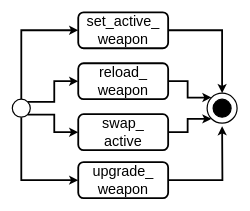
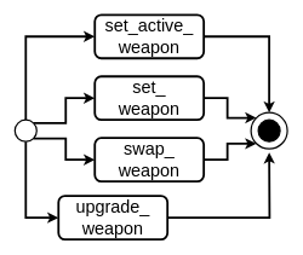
- <mxCell id="10" value="&lt;div&gt;&lt;font size=&quot;3&quot;&gt;&lt;font style=&quot;font-size: 24px&quot;&gt;reload_&lt;/font&gt;&lt;/font&gt;&lt;/div&gt;&lt;div&gt;&lt;font size=&quot;3&quot;&gt;&lt;font style=&quot;font-size: 24px&quot;&gt;weapon&lt;br&gt;&lt;/font&gt;&lt;/font&gt;&lt;/div&gt;" style="rounded=1;whiteSpace=wrap;html=1;fillColor=#FFFFFF;strokeWidth=3;" vertex="1" parent="1"><mxGeometry x="130" y="105" width="150" height="60" as="geometry" /></mxCell>
+ <mxCell id="10" value="&lt;div&gt;&lt;font size=&quot;3&quot;&gt;&lt;font style=&quot;font-size: 24px&quot;&gt;set_&lt;/font&gt;&lt;/font&gt;&lt;/div&gt;&lt;div&gt;&lt;font size=&quot;3&quot;&gt;&lt;font style=&quot;font-size: 24px&quot;&gt;weapon&lt;br&gt;&lt;/font&gt;&lt;/font&gt;&lt;/div&gt;" style="rounded=1;whiteSpace=wrap;html=1;fillColor=#FFFFFF;strokeWidth=3;" vertex="1" parent="1"><mxGeometry x="130" y="105" width="150" height="60" as="geometry" /></mxCell>
- <mxCell id="14" value="&lt;div&gt;&lt;font size=&quot;3&quot;&gt;&lt;font style=&quot;font-size: 24px&quot;&gt;swap_&lt;/font&gt;&lt;/font&gt;&lt;/div&gt;&lt;div&gt;&lt;font size=&quot;3&quot;&gt;&lt;font style=&quot;font-size: 24px&quot;&gt;active&lt;/font&gt;&lt;/font&gt;&lt;/div&gt;" style="rounded=1;whiteSpace=wrap;html=1;fillColor=#FFFFFF;strokeWidth=3;" vertex="1" parent="1"><mxGeometry x="130" y="190" width="150" height="60" as="geometry" /></mxCell>
+ <mxCell id="14" value="&lt;div&gt;&lt;font size=&quot;3&quot;&gt;&lt;font style=&quot;font-size: 24px&quot;&gt;swap_&lt;/font&gt;&lt;/font&gt;&lt;/div&gt;&lt;div&gt;&lt;font size=&quot;3&quot;&gt;&lt;font style=&quot;font-size: 24px&quot;&gt;weapon&lt;/font&gt;&lt;/font&gt;&lt;/div&gt;" style="rounded=1;whiteSpace=wrap;html=1;fillColor=#FFFFFF;strokeWidth=3;" vertex="1" parent="1"><mxGeometry x="130" y="190" width="150" height="60" as="geometry" /></mxCell>
- <mxCell id="16" value="&lt;div&gt;&lt;font size=&quot;3&quot;&gt;&lt;font style=&quot;font-size: 24px&quot;&gt;upgrade_&lt;/font&gt;&lt;/font&gt;&lt;/div&gt;&lt;div&gt;&lt;font size=&quot;3&quot;&gt;&lt;font style=&quot;font-size: 24px&quot;&gt;weapon&lt;br&gt;&lt;/font&gt;&lt;/font&gt;&lt;/div&gt;" style="rounded=1;whiteSpace=wrap;html=1;fillColor=#FFFFFF;strokeWidth=3;" vertex="1" parent="1"><mxGeometry x="130" y="270" width="150" height="60" as="geometry" /></mxCell>
+ <mxCell id="16" value="&lt;div&gt;&lt;font size=&quot;3&quot;&gt;&lt;font style=&quot;font-size: 24px&quot;&gt;upgrade_&lt;/font&gt;&lt;/font&gt;&lt;/div&gt;&lt;div&gt;&lt;font size=&quot;3&quot;&gt;&lt;font style=&quot;font-size: 24px&quot;&gt;weapon&lt;br&gt;&lt;/font&gt;&lt;/font&gt;&lt;/div&gt;" style="rounded=1;whiteSpace=wrap;html=1;fillColor=#FFFFFF;strokeWidth=3;" vertex="1" parent="1"><mxGeometry x="80" y="270" width="150" height="60" as="geometry" /></mxCell>
